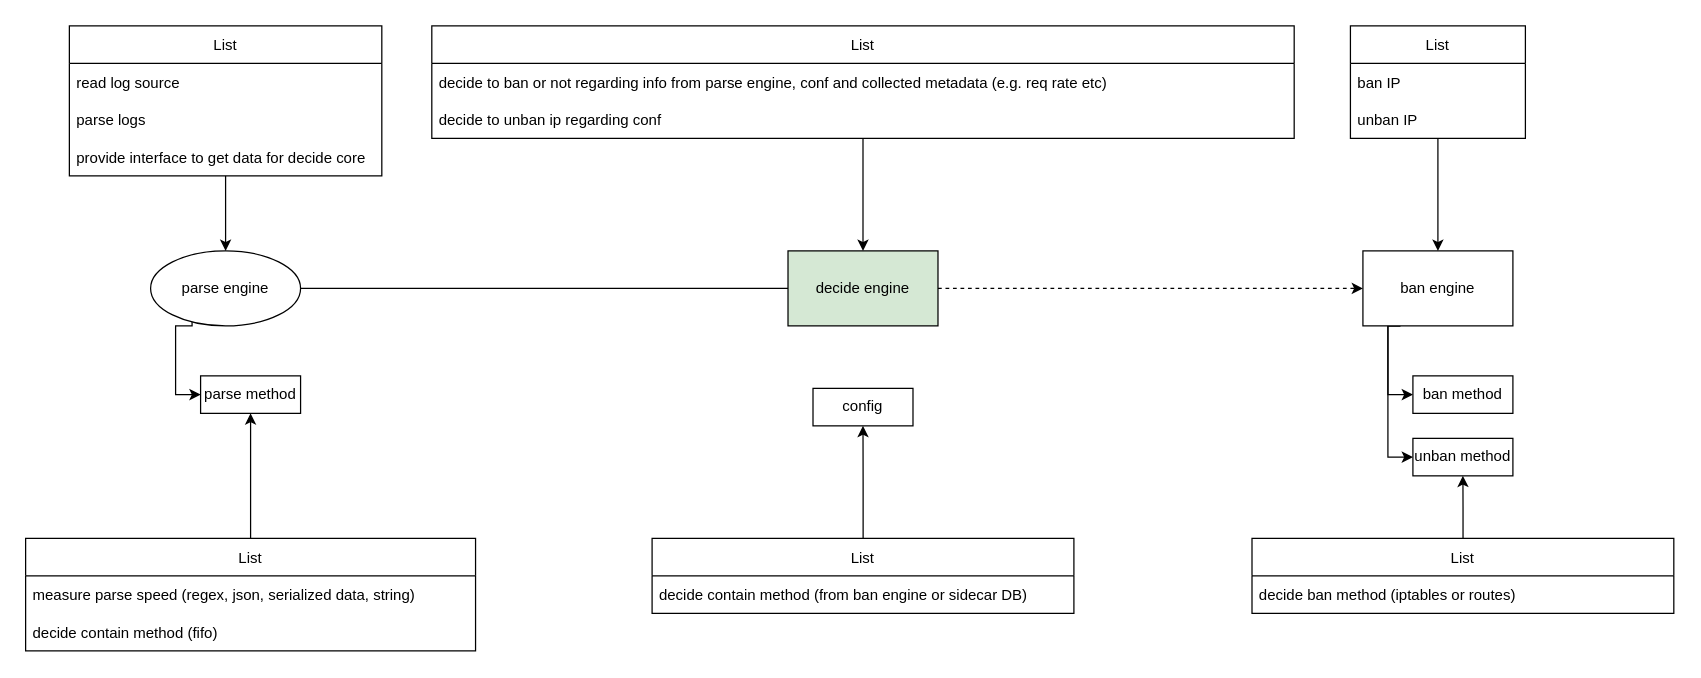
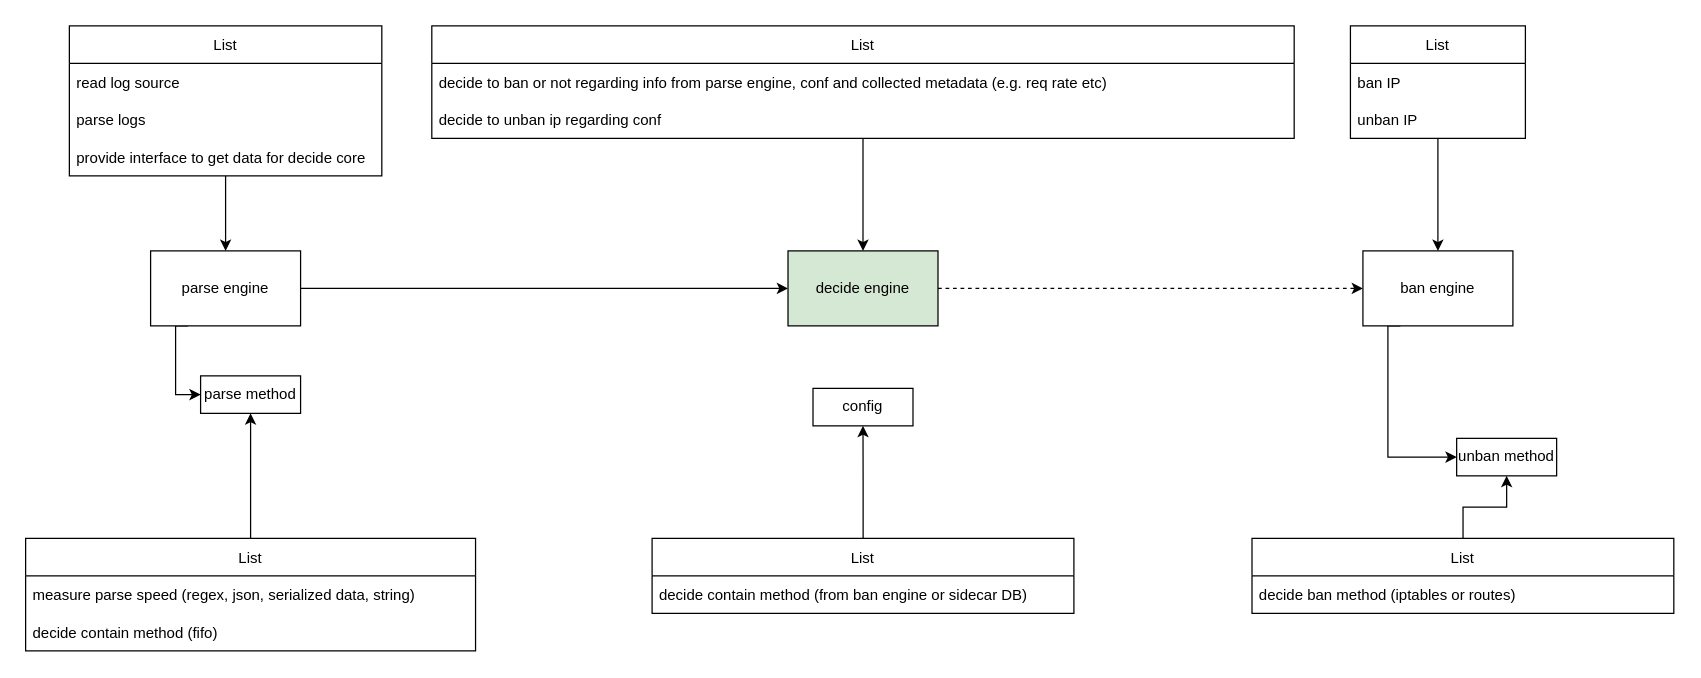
- <mxCell id="4" value="parse engine" style="ellipse;whiteSpace=wrap;html=1;" parent="1" vertex="1"><mxGeometry x="120" y="200" width="120" height="60" as="geometry" /></mxCell>
+ <mxCell id="4" value="parse engine" style="rounded=0;whiteSpace=wrap;html=1;" parent="1" vertex="1"><mxGeometry x="120" y="200" width="120" height="60" as="geometry" /></mxCell>
- <mxCell id="3" style="edgeStyle=orthogonalEdgeStyle;rounded=0;orthogonalLoop=1;jettySize=auto;html=1;entryX=0;entryY=0.5;entryDx=0;entryDy=0;endArrow=none;" parent="1" source="4" target="11" edge="1"><mxGeometry relative="1" as="geometry" /></mxCell>
+ <mxCell id="3" style="edgeStyle=orthogonalEdgeStyle;rounded=0;orthogonalLoop=1;jettySize=auto;html=1;entryX=0;entryY=0.5;entryDx=0;entryDy=0;" parent="1" source="4" target="11" edge="1"><mxGeometry relative="1" as="geometry" /></mxCell>
- <mxCell id="5" style="edgeStyle=orthogonalEdgeStyle;rounded=0;orthogonalLoop=1;jettySize=auto;html=1;exitX=0.25;exitY=1;exitDx=0;exitDy=0;entryX=0;entryY=0.5;entryDx=0;entryDy=0;" parent="1" source="7" target="8" edge="1"><mxGeometry relative="1" as="geometry"><Array as="points"><mxPoint x="1110" y="260" /><mxPoint x="1110" y="315" /></Array></mxGeometry></mxCell>
- <mxCell id="8" value="ban method" style="rounded=0;whiteSpace=wrap;html=1;" parent="1" vertex="1"><mxGeometry x="1130" y="300" width="80" height="30" as="geometry" /></mxCell>
- <mxCell id="13" value="unban method" style="rounded=0;whiteSpace=wrap;html=1;" parent="1" vertex="1"><mxGeometry x="1130" y="350" width="80" height="30" as="geometry" /></mxCell>
+ <mxCell id="13" value="unban method" style="rounded=0;whiteSpace=wrap;html=1;" parent="1" vertex="1"><mxGeometry x="1165" y="350" width="80" height="30" as="geometry" /></mxCell>
